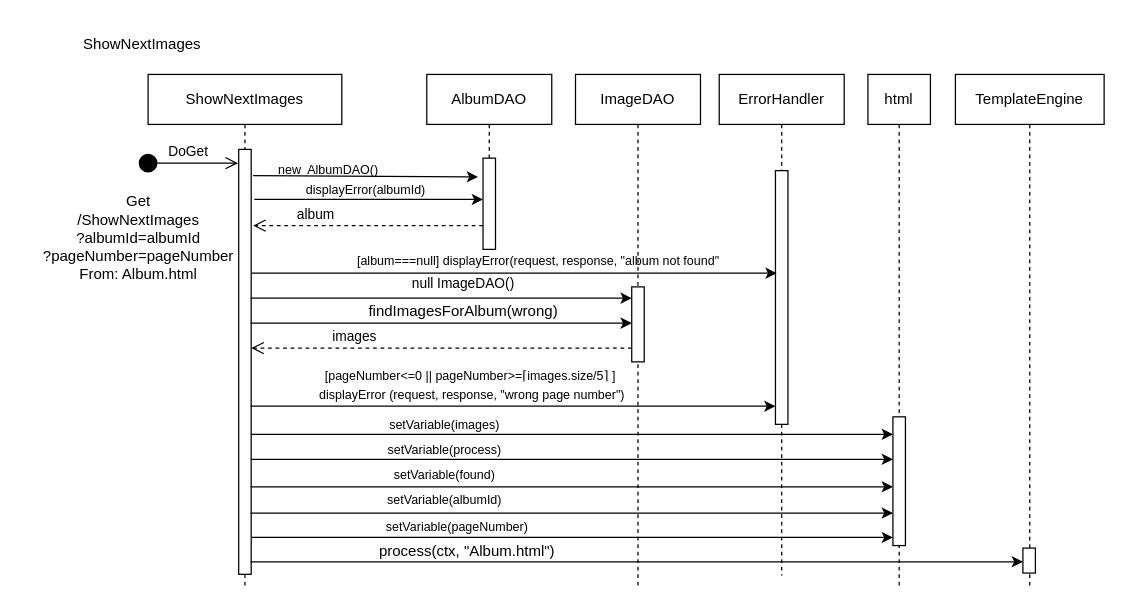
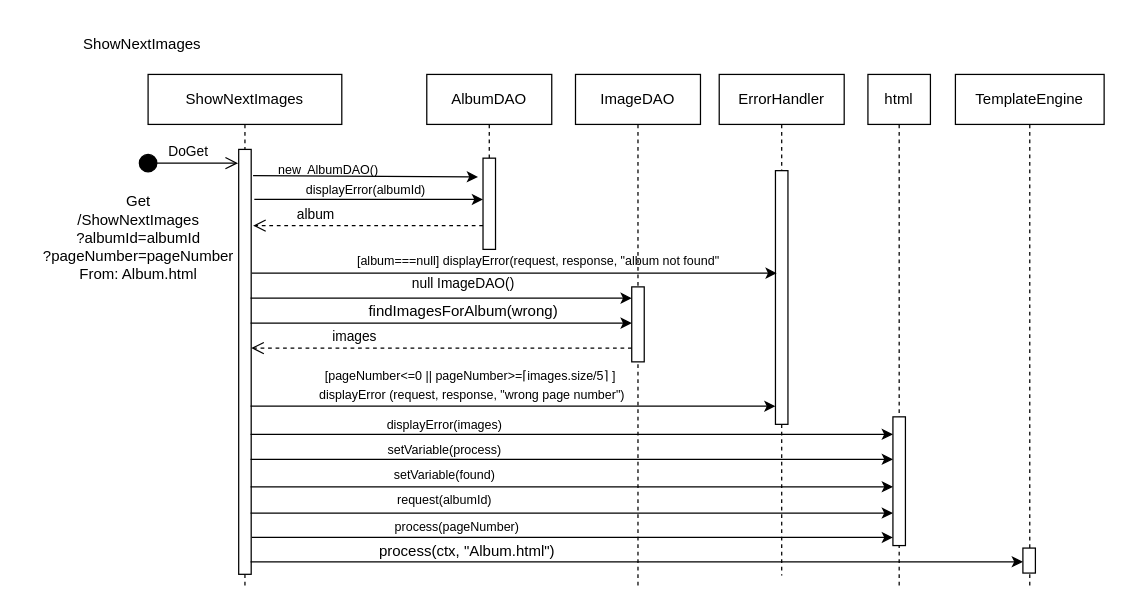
- <mxCell id="24" value="&lt;font style=&quot;font-size: 10px;&quot;&gt;setVariable(images)&lt;/font&gt;" style="text;html=1;align=center;verticalAlign=middle;resizable=0;points=[];autosize=1;strokeColor=none;fillColor=none;" parent="1" vertex="1"><mxGeometry x="300" y="324" width="110" height="30" as="geometry" /></mxCell>
+ <mxCell id="24" value="&lt;font style=&quot;font-size: 10px;&quot;&gt;displayError(images)&lt;/font&gt;" style="text;html=1;align=center;verticalAlign=middle;resizable=0;points=[];autosize=1;strokeColor=none;fillColor=none;" parent="1" vertex="1"><mxGeometry x="300" y="324" width="110" height="30" as="geometry" /></mxCell>
- <mxCell id="27" value="&lt;font style=&quot;font-size: 10px;&quot;&gt;setVariable(albumId)&lt;/font&gt;" style="text;html=1;align=center;verticalAlign=middle;resizable=0;points=[];autosize=1;strokeColor=none;fillColor=none;" parent="1" vertex="1"><mxGeometry x="295" y="384" width="120" height="30" as="geometry" /></mxCell>
+ <mxCell id="27" value="&lt;font style=&quot;font-size: 10px;&quot;&gt;request(albumId)&lt;/font&gt;" style="text;html=1;align=center;verticalAlign=middle;resizable=0;points=[];autosize=1;strokeColor=none;fillColor=none;" parent="1" vertex="1"><mxGeometry x="295" y="384" width="120" height="30" as="geometry" /></mxCell>
- <mxCell id="29" value="&lt;font style=&quot;font-size: 10px;&quot;&gt;setVariable(pageNumber)&lt;/font&gt;" style="text;html=1;align=center;verticalAlign=middle;resizable=0;points=[];autosize=1;strokeColor=none;fillColor=none;" vertex="1" parent="1"><mxGeometry x="295" y="406" width="140" height="30" as="geometry" /></mxCell>
+ <mxCell id="29" value="&lt;font style=&quot;font-size: 10px;&quot;&gt;process(pageNumber)&lt;/font&gt;" style="text;html=1;align=center;verticalAlign=middle;resizable=0;points=[];autosize=1;strokeColor=none;fillColor=none;" vertex="1" parent="1"><mxGeometry x="295" y="406" width="140" height="30" as="geometry" /></mxCell>
